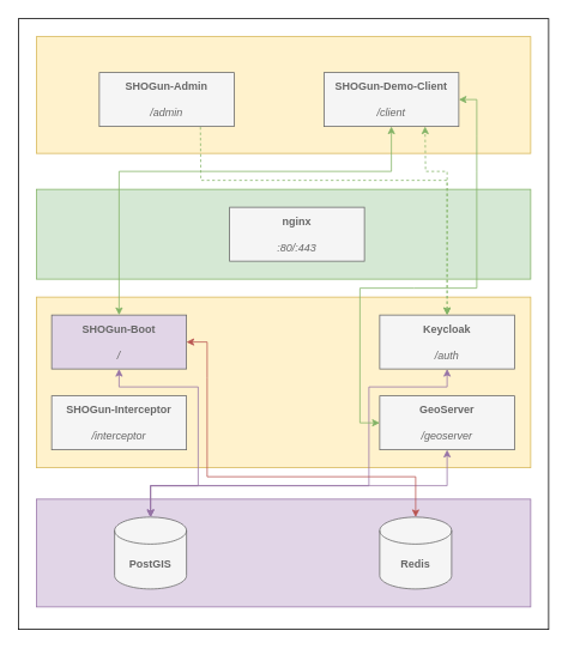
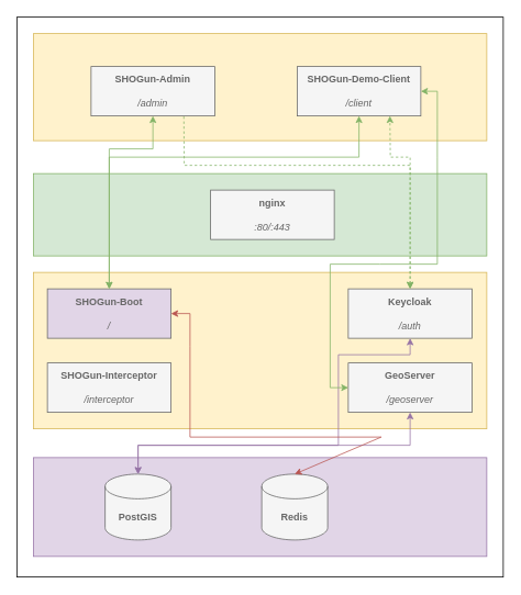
+ <mxCell id="20" value="" style="endArrow=classic;startArrow=classic;html=1;rounded=0;fontColor=#666666;entryX=0.5;entryY=1;entryDx=0;entryDy=0;exitX=0.5;exitY=0;exitDx=0;exitDy=0;fillColor=#d5e8d4;strokeColor=#82b366;" edge="1" parent="1" source="9" target="18"><mxGeometry width="50" height="50" relative="1" as="geometry"><mxPoint x="-20" y="230" as="sourcePoint" /><mxPoint x="30" y="180" as="targetPoint" /><Array as="points"><mxPoint x="132" y="180" /><mxPoint x="185" y="180" /></Array></mxGeometry></mxCell>
- <mxCell id="14" value="" style="endArrow=classic;startArrow=classic;html=1;rounded=0;fontColor=#666666;entryX=0.5;entryY=0;entryDx=0;entryDy=0;entryPerimeter=0;exitX=0.5;exitY=1;exitDx=0;exitDy=0;fillColor=#e1d5e7;strokeColor=#9673a6;" edge="1" parent="1" source="9" target="4"><mxGeometry width="50" height="50" relative="1" as="geometry"><mxPoint x="-40" y="580" as="sourcePoint" /><mxPoint x="10" y="530" as="targetPoint" /><Array as="points"><mxPoint x="132" y="430" /><mxPoint x="220" y="430" /><mxPoint x="220" y="540" /><mxPoint x="167" y="540" /></Array></mxGeometry></mxCell>
- <mxCell id="5" value="&lt;font color=&quot;#666666&quot;&gt;&lt;b&gt;Redis&lt;/b&gt;&lt;/font&gt;" style="shape=cylinder3;whiteSpace=wrap;html=1;boundedLbl=1;backgroundOutline=1;size=15;fillColor=#f5f5f5;fontColor=#333333;strokeColor=#666666;" vertex="1" parent="1"><mxGeometry x="422" y="575" width="80" height="80" as="geometry" /></mxCell>
+ <mxCell id="5" value="&lt;font color=&quot;#666666&quot;&gt;&lt;b&gt;Redis&lt;/b&gt;&lt;/font&gt;" style="shape=cylinder3;whiteSpace=wrap;html=1;boundedLbl=1;backgroundOutline=1;size=15;fillColor=#f5f5f5;fontColor=#333333;strokeColor=#666666;" vertex="1" parent="1"><mxGeometry x="317" y="575" width="80" height="80" as="geometry" /></mxCell>
